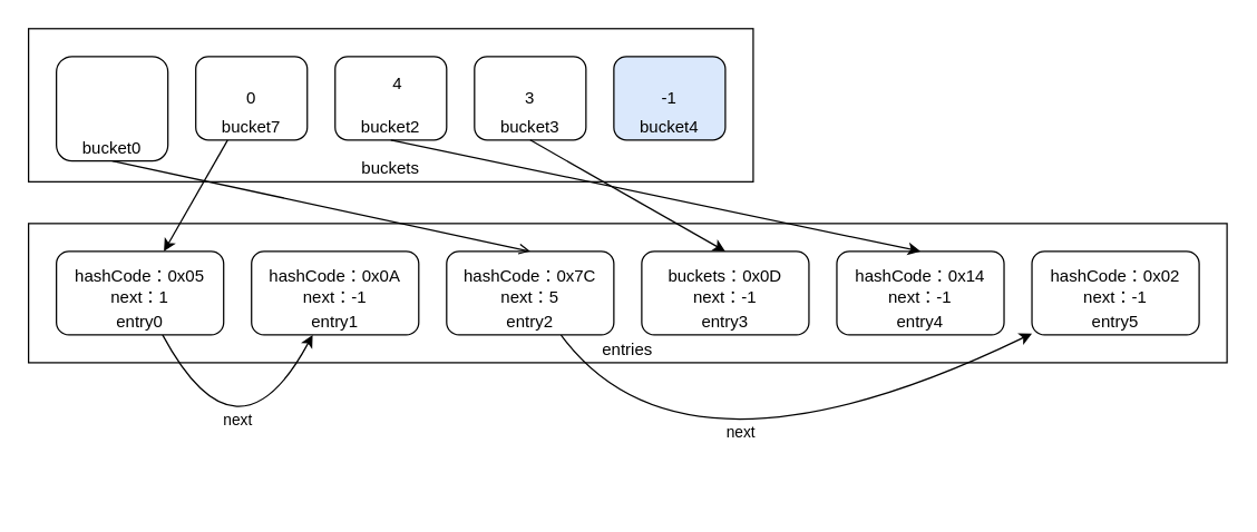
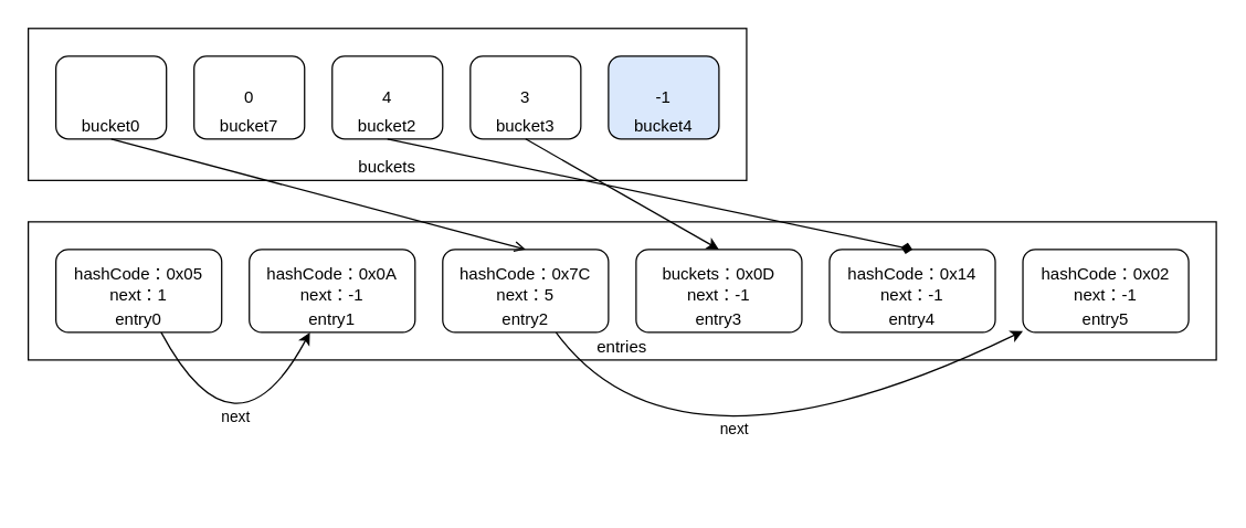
- <mxCell id="9" value="4" style="text;html=1;strokeColor=none;fillColor=none;align=center;verticalAlign=middle;whiteSpace=wrap;rounded=0;" parent="1" vertex="1"><mxGeometry x="255" y="45" width="60" height="30" as="geometry" /></mxCell>
+ <mxCell id="9" value="4" style="text;html=1;strokeColor=none;fillColor=none;align=center;verticalAlign=middle;whiteSpace=wrap;rounded=0;" parent="1" vertex="1"><mxGeometry x="250" y="55" width="60" height="30" as="geometry" /></mxCell>
- <mxCell id="3" value="bucket0" style="rounded=1;whiteSpace=wrap;html=1;verticalAlign=bottom;" parent="1" vertex="1"><mxGeometry x="40" y="40" width="80" height="75" as="geometry" /></mxCell>
+ <mxCell id="3" value="bucket0" style="rounded=1;whiteSpace=wrap;html=1;verticalAlign=bottom;" parent="1" vertex="1"><mxGeometry x="40" y="40" width="80" height="60" as="geometry" /></mxCell>
- <mxCell id="29" style="edgeStyle=none;curved=1;html=1;strokeColor=default;strokeWidth=1;startArrow=none;startFill=0;" parent="1" source="4" target="15" edge="1"><mxGeometry relative="1" as="geometry" /></mxCell>
- <mxCell id="31" style="edgeStyle=none;curved=1;html=1;entryX=0.5;entryY=0;entryDx=0;entryDy=0;strokeColor=default;strokeWidth=1;startArrow=none;startFill=0;exitX=0.5;exitY=1;exitDx=0;exitDy=0;" parent="1" source="5" target="24" edge="1"><mxGeometry relative="1" as="geometry" /></mxCell>
+ <mxCell id="31" style="edgeStyle=none;curved=1;html=1;entryX=0.5;entryY=0;entryDx=0;entryDy=0;strokeColor=default;strokeWidth=1;startArrow=none;startFill=0;exitX=0.5;exitY=1;exitDx=0;exitDy=0;endArrow=diamond;" parent="1" source="5" target="24" edge="1"><mxGeometry relative="1" as="geometry" /></mxCell>
